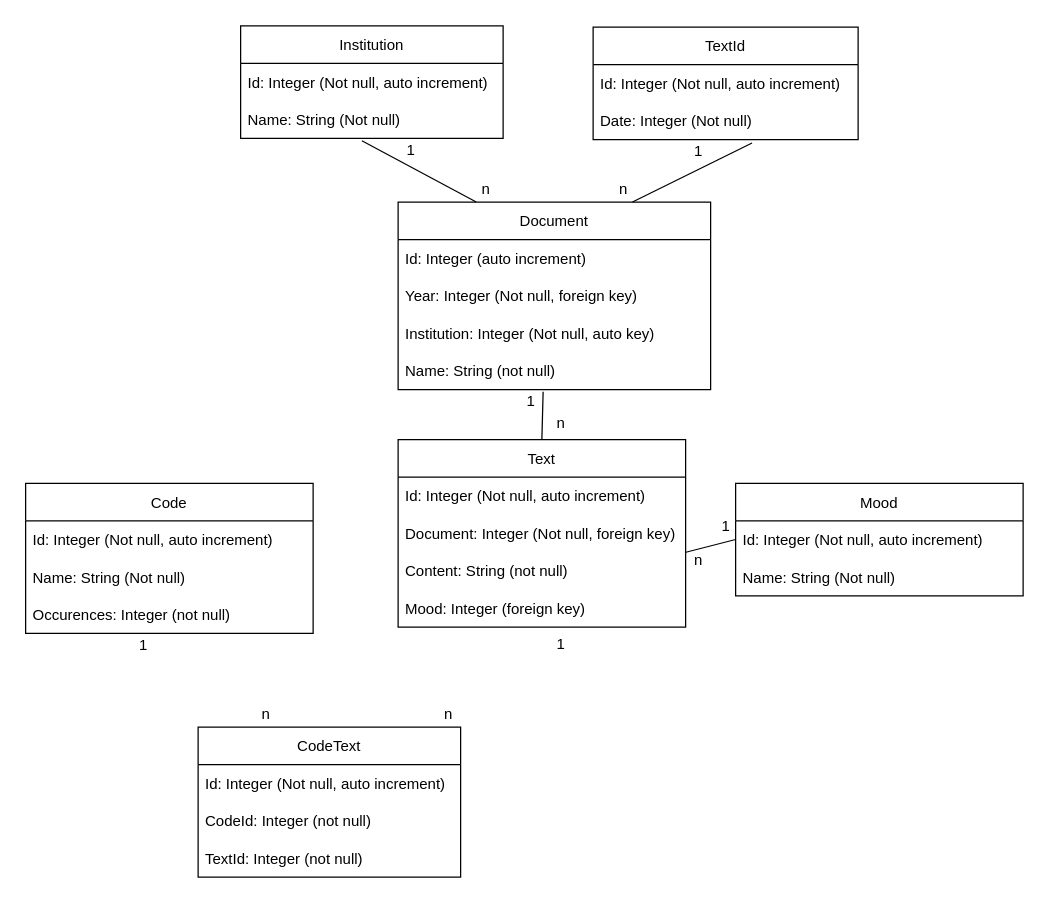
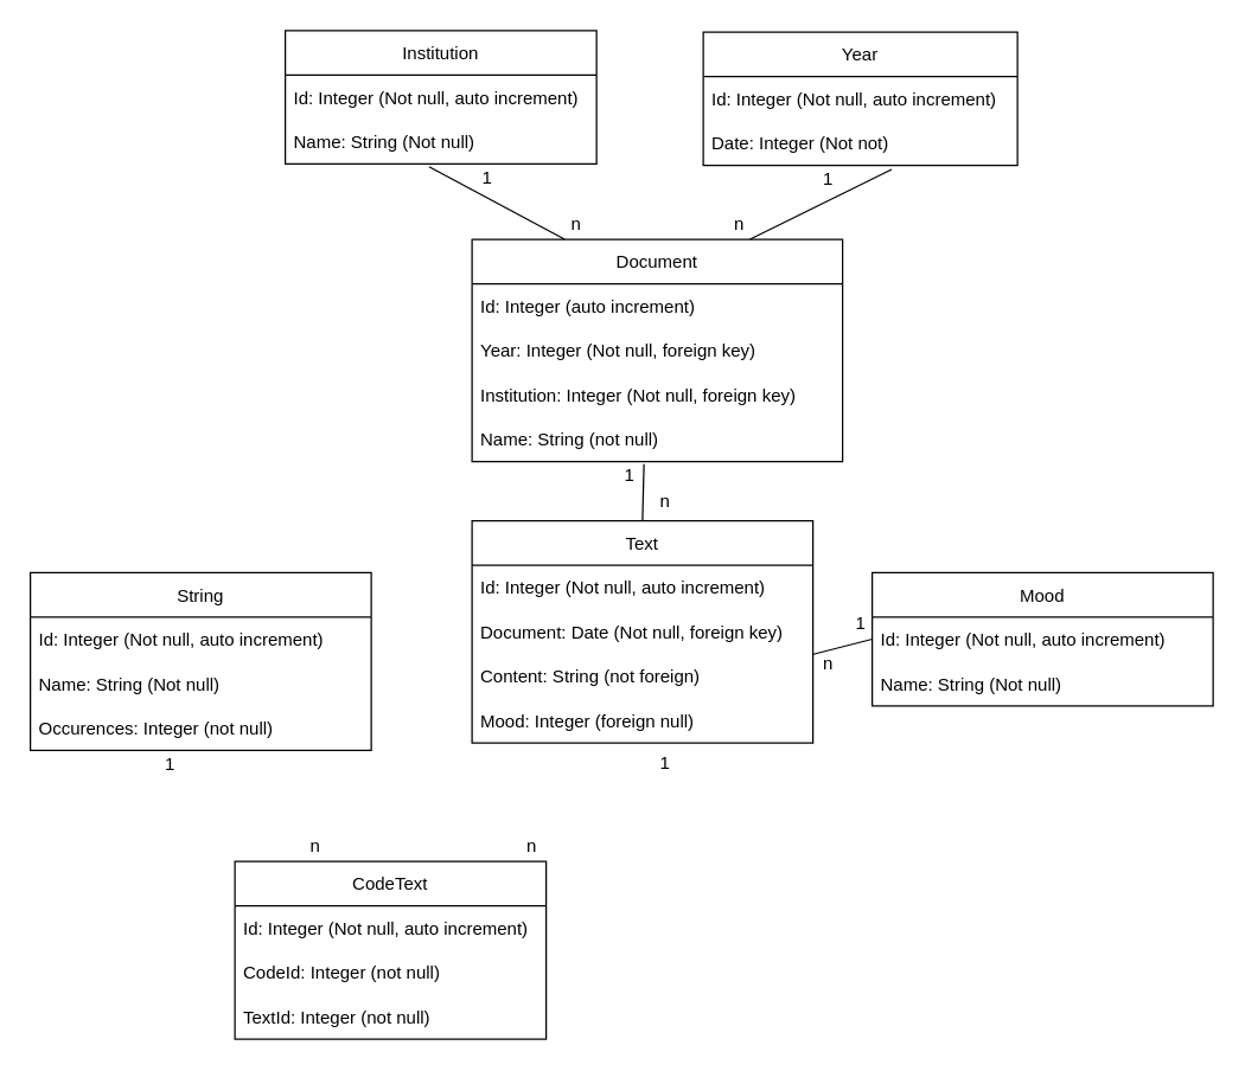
- <mxCell id="17" value="TextId" style="swimlane;fontStyle=0;childLayout=stackLayout;horizontal=1;startSize=30;horizontalStack=0;resizeParent=1;resizeParentMax=0;resizeLast=0;collapsible=1;marginBottom=0;" parent="1" vertex="1"><mxGeometry x="474" y="21" width="212" height="90" as="geometry" /></mxCell>
+ <mxCell id="17" value="Year" style="swimlane;fontStyle=0;childLayout=stackLayout;horizontal=1;startSize=30;horizontalStack=0;resizeParent=1;resizeParentMax=0;resizeLast=0;collapsible=1;marginBottom=0;" parent="1" vertex="1"><mxGeometry x="474" y="21" width="212" height="90" as="geometry" /></mxCell>
- <mxCell id="19" value="Date: Integer (Not null)" style="text;strokeColor=none;fillColor=none;align=left;verticalAlign=middle;spacingLeft=4;spacingRight=4;overflow=hidden;points=[[0,0.5],[1,0.5]];portConstraint=eastwest;rotatable=0;" parent="17" vertex="1"><mxGeometry y="60" width="212" height="30" as="geometry" /></mxCell>
+ <mxCell id="19" value="Date: Integer (Not not)" style="text;strokeColor=none;fillColor=none;align=left;verticalAlign=middle;spacingLeft=4;spacingRight=4;overflow=hidden;points=[[0,0.5],[1,0.5]];portConstraint=eastwest;rotatable=0;" parent="17" vertex="1"><mxGeometry y="60" width="212" height="30" as="geometry" /></mxCell>
- <mxCell id="23" value="Institution: Integer (Not null, auto key)" style="text;strokeColor=none;fillColor=none;align=left;verticalAlign=middle;spacingLeft=4;spacingRight=4;overflow=hidden;points=[[0,0.5],[1,0.5]];portConstraint=eastwest;rotatable=0;" parent="20" vertex="1"><mxGeometry y="90" width="250" height="30" as="geometry" /></mxCell>
+ <mxCell id="23" value="Institution: Integer (Not null, foreign key)" style="text;strokeColor=none;fillColor=none;align=left;verticalAlign=middle;spacingLeft=4;spacingRight=4;overflow=hidden;points=[[0,0.5],[1,0.5]];portConstraint=eastwest;rotatable=0;" parent="20" vertex="1"><mxGeometry y="90" width="250" height="30" as="geometry" /></mxCell>
- <mxCell id="2" value="Code" style="swimlane;fontStyle=0;childLayout=stackLayout;horizontal=1;startSize=30;horizontalStack=0;resizeParent=1;resizeParentMax=0;resizeLast=0;collapsible=1;marginBottom=0;" parent="1" vertex="1"><mxGeometry x="20" y="386" width="230" height="120" as="geometry" /></mxCell>
+ <mxCell id="2" value="String" style="swimlane;fontStyle=0;childLayout=stackLayout;horizontal=1;startSize=30;horizontalStack=0;resizeParent=1;resizeParentMax=0;resizeLast=0;collapsible=1;marginBottom=0;" parent="1" vertex="1"><mxGeometry x="20" y="386" width="230" height="120" as="geometry" /></mxCell>
- <mxCell id="11" value="Document: Integer (Not null, foreign key)" style="text;strokeColor=none;fillColor=none;align=left;verticalAlign=middle;spacingLeft=4;spacingRight=4;overflow=hidden;points=[[0,0.5],[1,0.5]];portConstraint=eastwest;rotatable=0;" parent="9" vertex="1"><mxGeometry y="60" width="230" height="30" as="geometry" /></mxCell>
+ <mxCell id="11" value="Document: Date (Not null, foreign key)" style="text;strokeColor=none;fillColor=none;align=left;verticalAlign=middle;spacingLeft=4;spacingRight=4;overflow=hidden;points=[[0,0.5],[1,0.5]];portConstraint=eastwest;rotatable=0;" parent="9" vertex="1"><mxGeometry y="60" width="230" height="30" as="geometry" /></mxCell>
- <mxCell id="12" value="Content: String (not null)" style="text;strokeColor=none;fillColor=none;align=left;verticalAlign=middle;spacingLeft=4;spacingRight=4;overflow=hidden;points=[[0,0.5],[1,0.5]];portConstraint=eastwest;rotatable=0;" parent="9" vertex="1"><mxGeometry y="90" width="230" height="30" as="geometry" /></mxCell>
+ <mxCell id="12" value="Content: String (not foreign)" style="text;strokeColor=none;fillColor=none;align=left;verticalAlign=middle;spacingLeft=4;spacingRight=4;overflow=hidden;points=[[0,0.5],[1,0.5]];portConstraint=eastwest;rotatable=0;" parent="9" vertex="1"><mxGeometry y="90" width="230" height="30" as="geometry" /></mxCell>
- <mxCell id="13" value="Mood: Integer (foreign key)" style="text;strokeColor=none;fillColor=none;align=left;verticalAlign=middle;spacingLeft=4;spacingRight=4;overflow=hidden;points=[[0,0.5],[1,0.5]];portConstraint=eastwest;rotatable=0;" parent="9" vertex="1"><mxGeometry y="120" width="230" height="30" as="geometry" /></mxCell>
+ <mxCell id="13" value="Mood: Integer (foreign null)" style="text;strokeColor=none;fillColor=none;align=left;verticalAlign=middle;spacingLeft=4;spacingRight=4;overflow=hidden;points=[[0,0.5],[1,0.5]];portConstraint=eastwest;rotatable=0;" parent="9" vertex="1"><mxGeometry y="120" width="230" height="30" as="geometry" /></mxCell>
